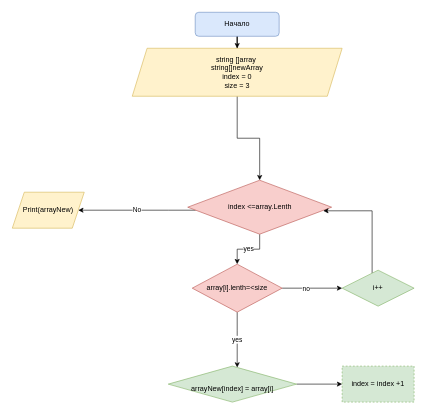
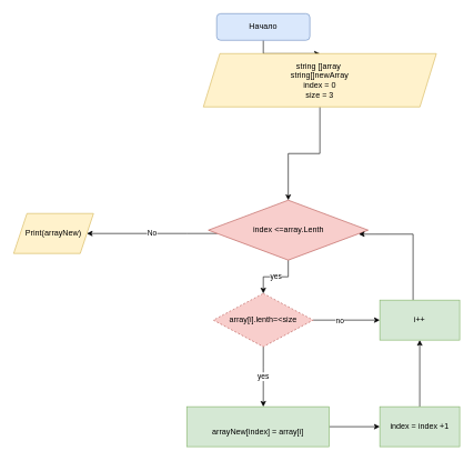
- <mxCell id="5" value="&lt;br&gt;&lt;br&gt;&lt;br&gt;&lt;br&gt;&lt;br&gt;string []array&amp;nbsp;&lt;br&gt;string[]newArray&lt;br&gt;index = 0&lt;br&gt;size = 3&lt;br&gt;&lt;br&gt;&lt;br&gt;&lt;br&gt;&lt;br&gt;&amp;nbsp;" style="shape=parallelogram;perimeter=parallelogramPerimeter;whiteSpace=wrap;html=1;fixedSize=1;fillColor=#fff2cc;strokeColor=#d6b656;size=24.75;" parent="1" vertex="1"><mxGeometry x="220" y="80" width="350" height="80" as="geometry" /></mxCell>
+ <mxCell id="5" value="&lt;br&gt;&lt;br&gt;&lt;br&gt;&lt;br&gt;&lt;br&gt;string []array&amp;nbsp;&lt;br&gt;string[]newArray&lt;br&gt;index = 0&lt;br&gt;size = 3&lt;br&gt;&lt;br&gt;&lt;br&gt;&lt;br&gt;&lt;br&gt;&amp;nbsp;" style="shape=parallelogram;perimeter=parallelogramPerimeter;whiteSpace=wrap;html=1;fixedSize=1;fillColor=#fff2cc;strokeColor=#d6b656;size=24.75;" parent="1" vertex="1"><mxGeometry x="305" y="80" width="350" height="80" as="geometry" /></mxCell>
- <mxCell id="13" value="array[i].lenth=&amp;lt;size" style="rhombus;whiteSpace=wrap;html=1;fillColor=#f8cecc;strokeColor=#b85450;" parent="1" vertex="1"><mxGeometry x="320" y="440" width="150" height="80" as="geometry" /></mxCell>
+ <mxCell id="13" value="array[i].lenth=&amp;lt;size" style="rhombus;whiteSpace=wrap;html=1;fillColor=#f8cecc;strokeColor=#b85450;dashed=1;" parent="1" vertex="1"><mxGeometry x="320" y="440" width="150" height="80" as="geometry" /></mxCell>
- <mxCell id="19" value="i++" style="rhombus;whiteSpace=wrap;html=1;fillColor=#d5e8d4;strokeColor=#82b366;" vertex="1" parent="1"><mxGeometry x="570" y="450" width="120" height="60" as="geometry" /></mxCell>
+ <mxCell id="19" value="i++" style="rounded=0;whiteSpace=wrap;html=1;fillColor=#d5e8d4;strokeColor=#82b366;" vertex="1" parent="1"><mxGeometry x="570" y="450" width="120" height="60" as="geometry" /></mxCell>
+ <mxCell id="14" value="" style="edgeStyle=orthogonalEdgeStyle;rounded=0;orthogonalLoop=1;jettySize=auto;html=1;" edge="1" parent="1" source="15" target="19"><mxGeometry relative="1" as="geometry" /></mxCell>
- <mxCell id="16" value="&lt;br&gt;arrayNew[index] = array[i]" style="rhombus;whiteSpace=wrap;html=1;fillColor=#d5e8d4;strokeColor=#82b366;" parent="1" vertex="1"><mxGeometry x="280" y="610" width="214" height="60" as="geometry" /></mxCell>
+ <mxCell id="16" value="&lt;br&gt;arrayNew[index] = array[i]" style="rounded=0;whiteSpace=wrap;html=1;fillColor=#d5e8d4;strokeColor=#82b366;" parent="1" vertex="1"><mxGeometry x="280" y="610" width="214" height="60" as="geometry" /></mxCell>
- <mxCell id="15" value="index = index +1" style="rounded=0;whiteSpace=wrap;html=1;fillColor=#d5e8d4;strokeColor=#82b366;dashed=1;" parent="1" vertex="1"><mxGeometry x="570" y="610" width="120" height="60" as="geometry" /></mxCell>
+ <mxCell id="15" value="index = index +1" style="rounded=0;whiteSpace=wrap;html=1;fillColor=#d5e8d4;strokeColor=#82b366;" parent="1" vertex="1"><mxGeometry x="570" y="610" width="120" height="60" as="geometry" /></mxCell>
